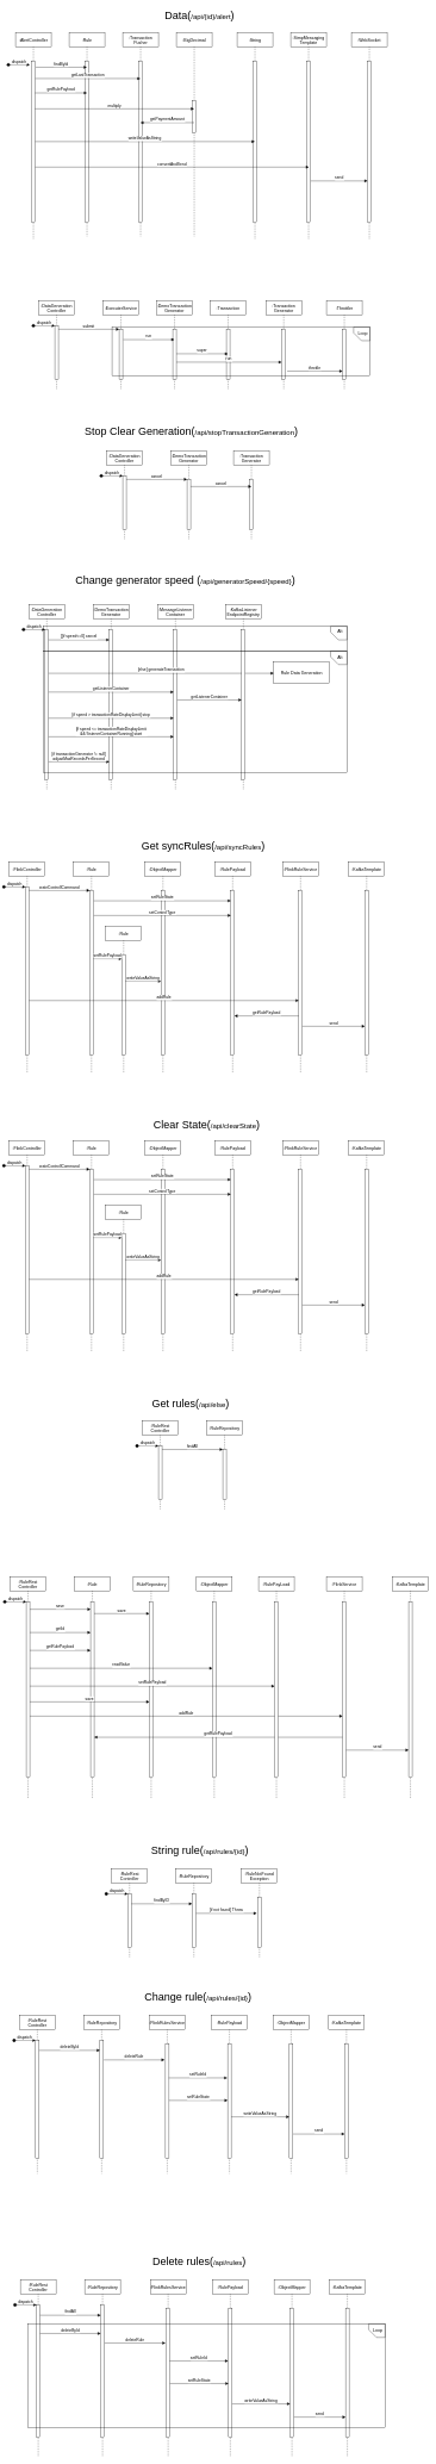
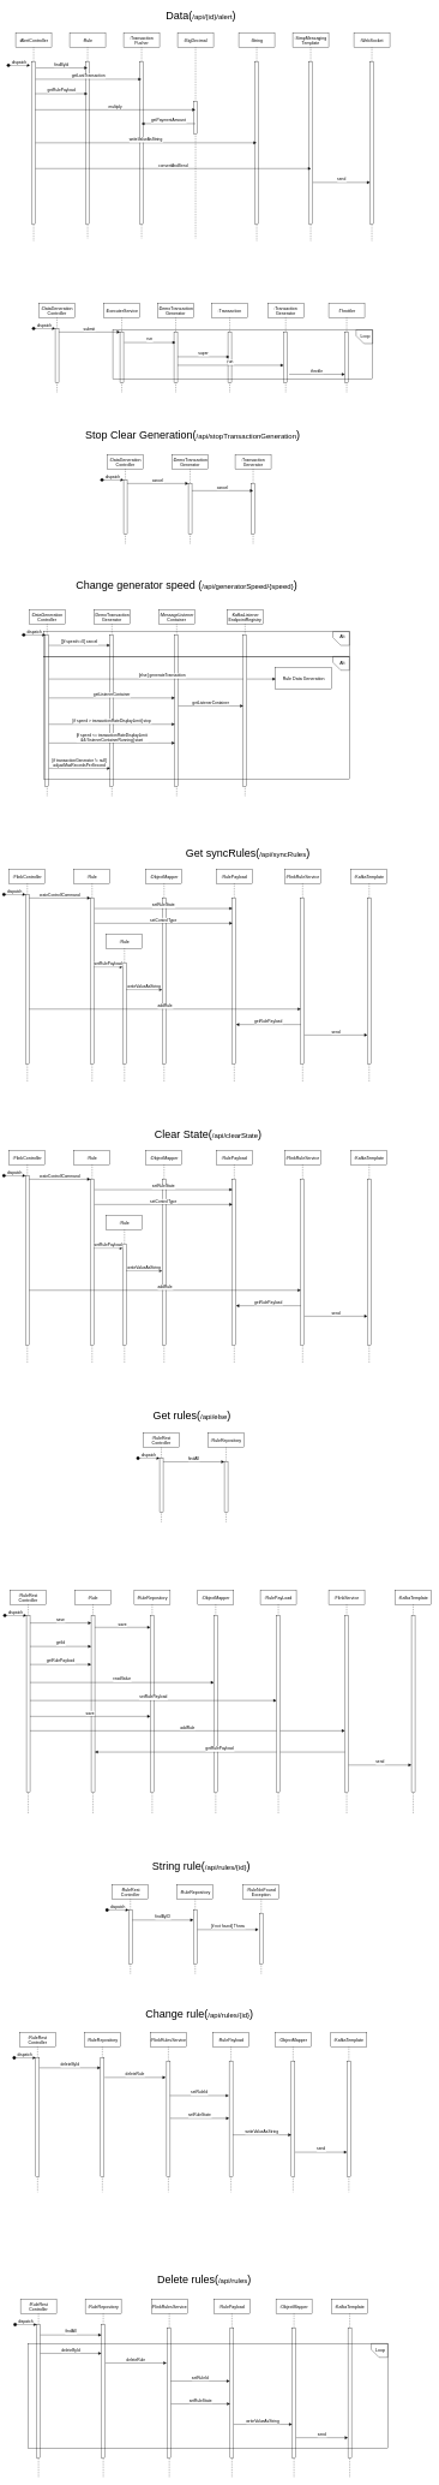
- <mxCell id="80" value="&lt;font style=&quot;font-size: 30px&quot;&gt;Get syncRules(&lt;/font&gt;&lt;font style=&quot;font-size: 20px&quot;&gt;/api/syncRules&lt;/font&gt;&lt;font style=&quot;font-size: 30px&quot;&gt;)&lt;/font&gt;" style="text;html=1;strokeColor=none;fillColor=none;align=center;verticalAlign=middle;whiteSpace=wrap;rounded=0;" parent="1" vertex="1"><mxGeometry x="220" y="2340" width="690" height="50" as="geometry" /></mxCell>
+ <mxCell id="80" value="&lt;font style=&quot;font-size: 30px&quot;&gt;Get syncRules(&lt;/font&gt;&lt;font style=&quot;font-size: 20px&quot;&gt;/api/syncRules&lt;/font&gt;&lt;font style=&quot;font-size: 30px&quot;&gt;)&lt;/font&gt;" style="text;html=1;strokeColor=none;fillColor=none;align=center;verticalAlign=middle;whiteSpace=wrap;rounded=0;" parent="1" vertex="1"><mxGeometry x="340" y="2340" width="690" height="50" as="geometry" /></mxCell>
- <mxCell id="161" value="&lt;font style=&quot;font-size: 30px&quot;&gt;Delete rules(&lt;/font&gt;&lt;font style=&quot;font-size: 20px&quot;&gt;/api/rules&lt;/font&gt;&lt;font style=&quot;font-size: 30px&quot;&gt;)&lt;/font&gt;" style="text;html=1;strokeColor=none;fillColor=none;align=center;verticalAlign=middle;whiteSpace=wrap;rounded=0;" parent="1" vertex="1"><mxGeometry x="220.5" y="6300" width="666" height="50" as="geometry" /></mxCell>
+ <mxCell id="161" value="&lt;font style=&quot;font-size: 30px&quot;&gt;Delete rules(&lt;/font&gt;&lt;font style=&quot;font-size: 20px&quot;&gt;/api/rules&lt;/font&gt;&lt;font style=&quot;font-size: 30px&quot;&gt;)&lt;/font&gt;" style="text;html=1;strokeColor=none;fillColor=none;align=center;verticalAlign=middle;whiteSpace=wrap;rounded=0;" parent="1" vertex="1"><mxGeometry x="230.5" y="6295" width="666" height="50" as="geometry" /></mxCell>
